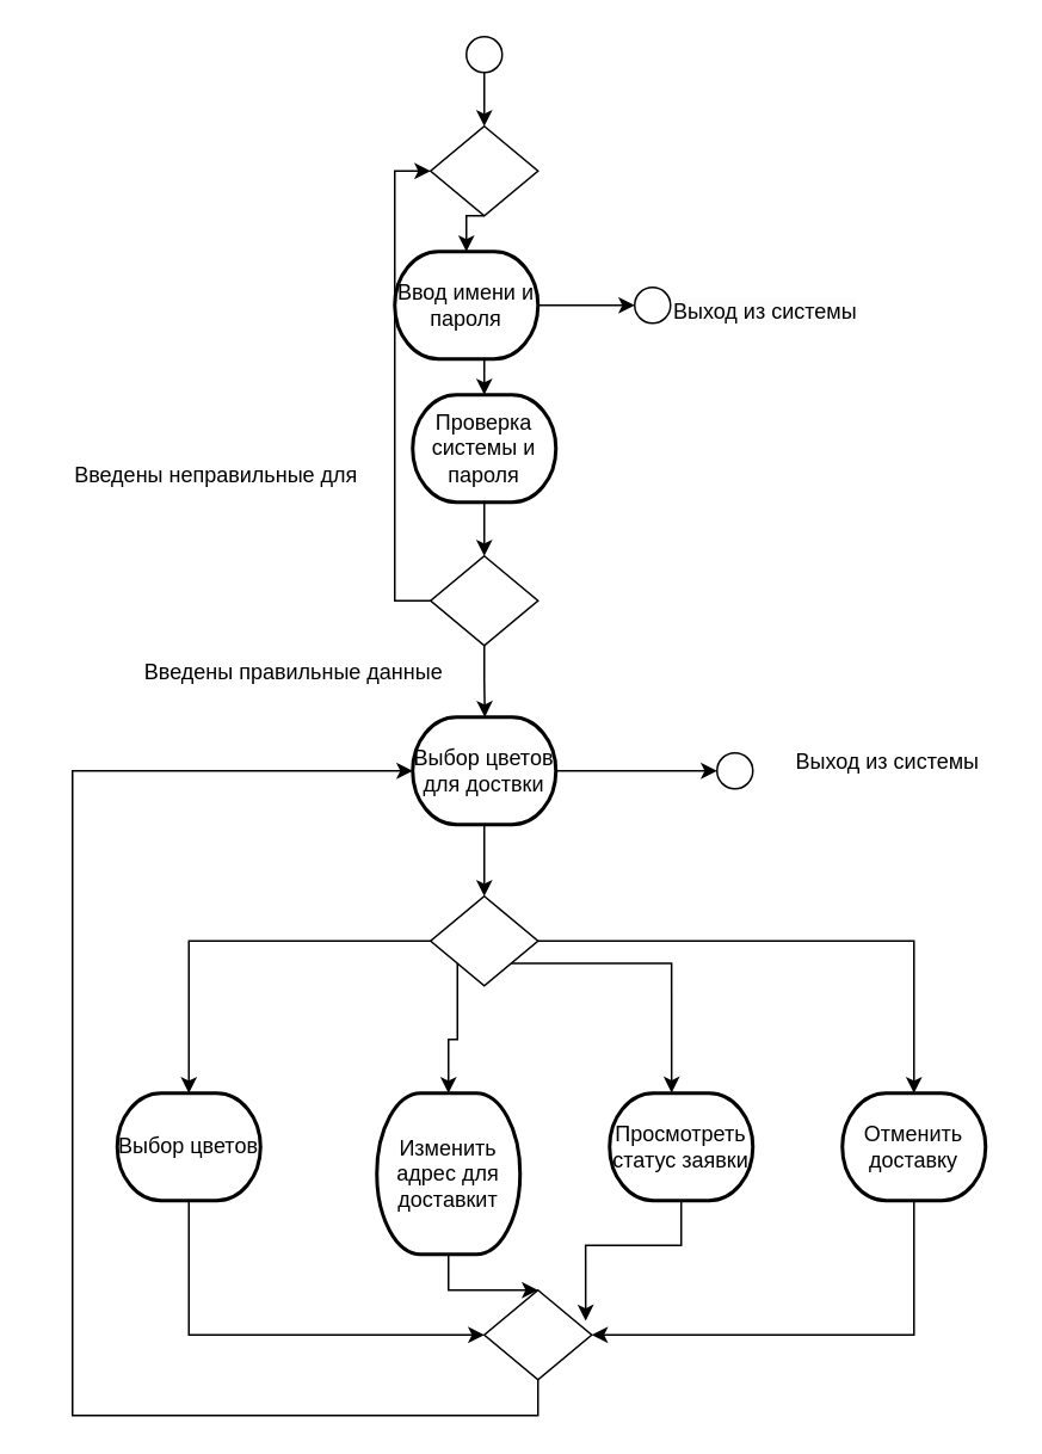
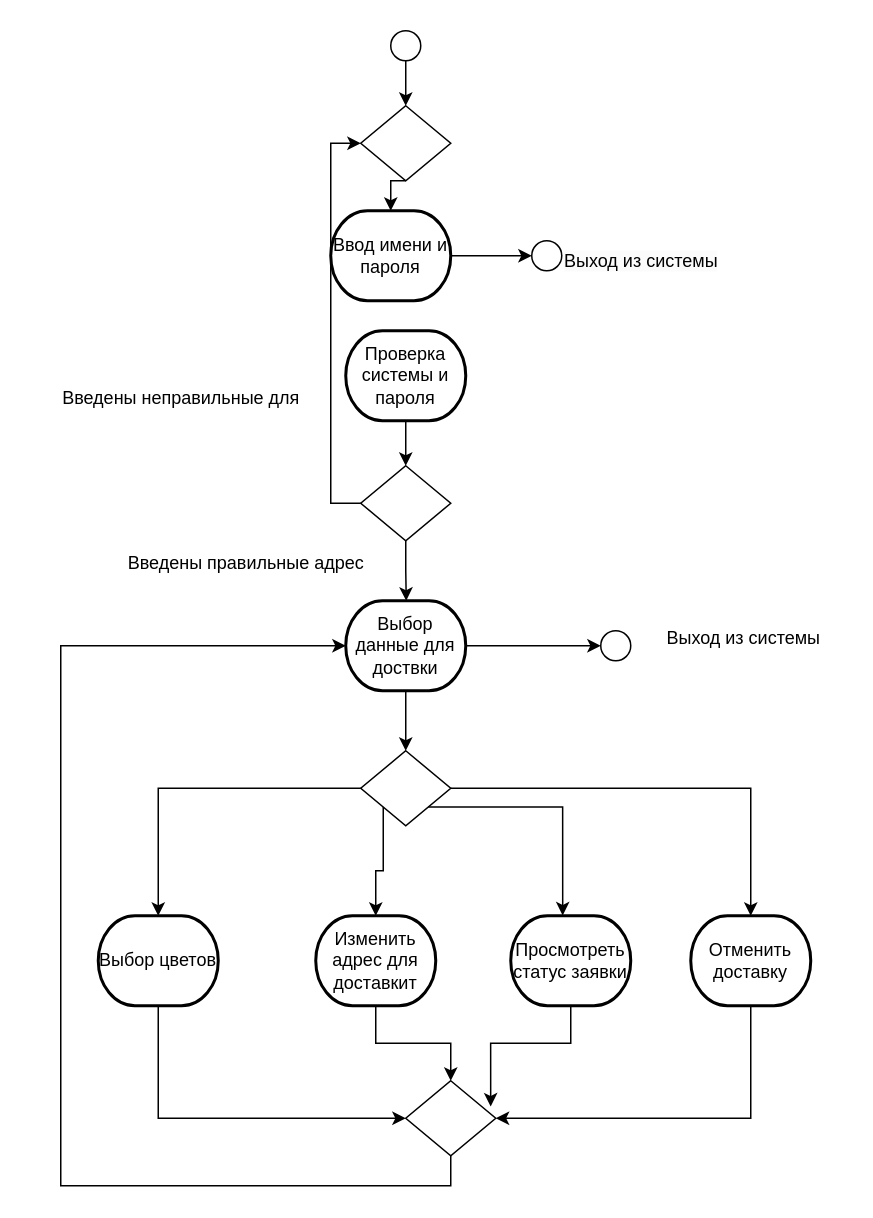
- <mxCell id="10" style="edgeStyle=orthogonalEdgeStyle;rounded=0;orthogonalLoop=1;jettySize=auto;html=1;exitX=0.5;exitY=1;exitDx=0;exitDy=0;exitPerimeter=0;entryX=0.5;entryY=0;entryDx=0;entryDy=0;entryPerimeter=0;" parent="1" source="6" target="9" edge="1"><mxGeometry relative="1" as="geometry" /></mxCell>
- <mxCell id="15" value="Введены правильные данные&amp;nbsp;" style="text;html=1;align=center;verticalAlign=middle;resizable=0;points=[];autosize=1;strokeColor=none;fillColor=none;" parent="1" vertex="1"><mxGeometry x="70" y="360" width="190" height="30" as="geometry" /></mxCell>
+ <mxCell id="15" value="Введены правильные адрес&amp;nbsp;" style="text;html=1;align=center;verticalAlign=middle;resizable=0;points=[];autosize=1;strokeColor=none;fillColor=none;" parent="1" vertex="1"><mxGeometry x="70" y="360" width="190" height="30" as="geometry" /></mxCell>
- <mxCell id="18" value="Выбор цветов для доствки" style="strokeWidth=2;html=1;shape=mxgraph.flowchart.terminator;whiteSpace=wrap;" parent="1" vertex="1"><mxGeometry x="230" y="400" width="80" height="60" as="geometry" /></mxCell>
+ <mxCell id="18" value="Выбор данные для доствки" style="strokeWidth=2;html=1;shape=mxgraph.flowchart.terminator;whiteSpace=wrap;" parent="1" vertex="1"><mxGeometry x="230" y="400" width="80" height="60" as="geometry" /></mxCell>
- <mxCell id="30" value="Отменить доставку" style="strokeWidth=2;html=1;shape=mxgraph.flowchart.terminator;whiteSpace=wrap;" parent="1" vertex="1"><mxGeometry x="470" y="610" width="80" height="60" as="geometry" /></mxCell>
+ <mxCell id="30" value="Отменить доставку" style="strokeWidth=2;html=1;shape=mxgraph.flowchart.terminator;whiteSpace=wrap;" parent="1" vertex="1"><mxGeometry x="460" y="610" width="80" height="60" as="geometry" /></mxCell>
- <mxCell id="26" value="Изменить адрес для доставкит" style="strokeWidth=2;html=1;shape=mxgraph.flowchart.terminator;whiteSpace=wrap;" parent="1" vertex="1"><mxGeometry x="210" y="610" width="80" height="90" as="geometry" /></mxCell>
+ <mxCell id="26" value="Изменить адрес для доставкит" style="strokeWidth=2;html=1;shape=mxgraph.flowchart.terminator;whiteSpace=wrap;" parent="1" vertex="1"><mxGeometry x="210" y="610" width="80" height="60" as="geometry" /></mxCell>
